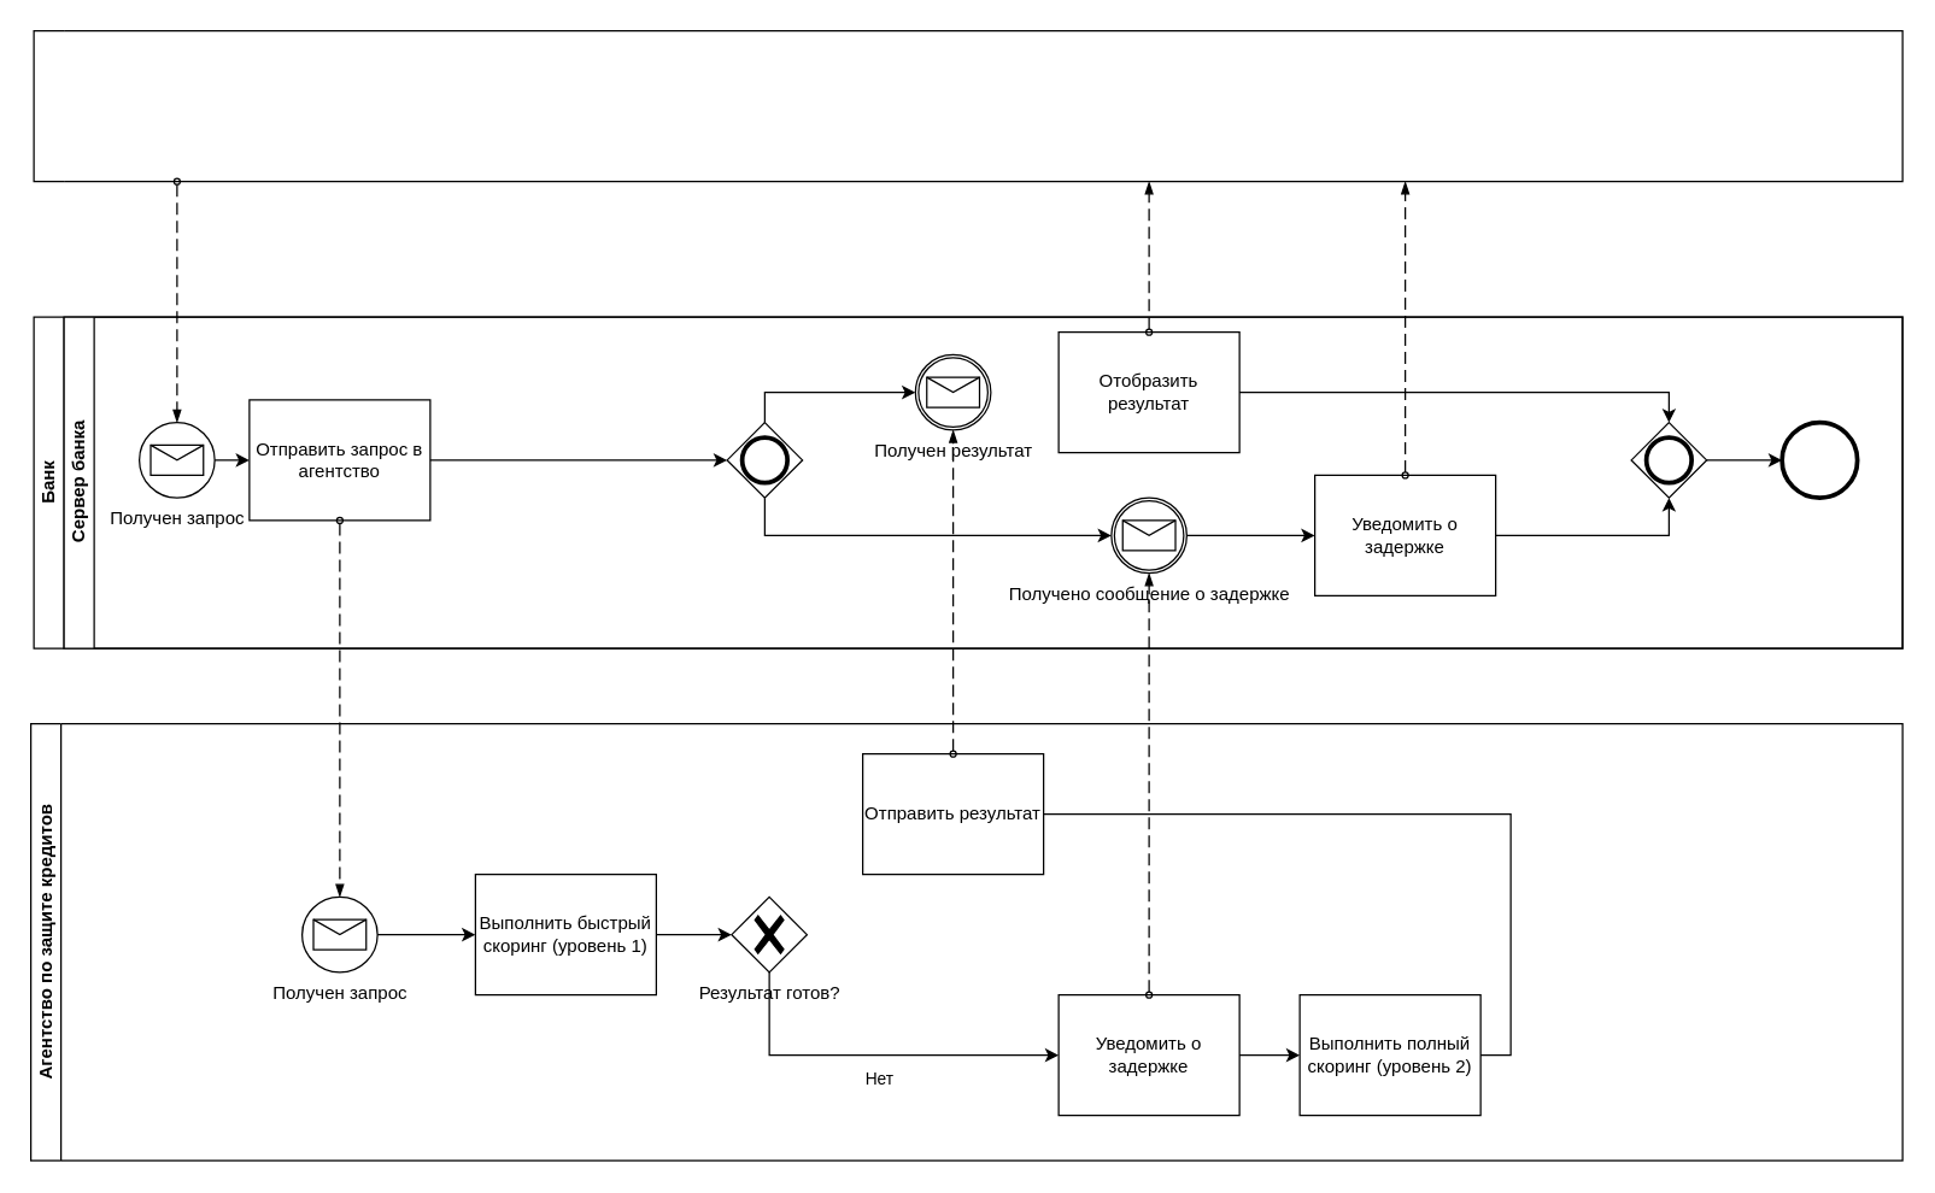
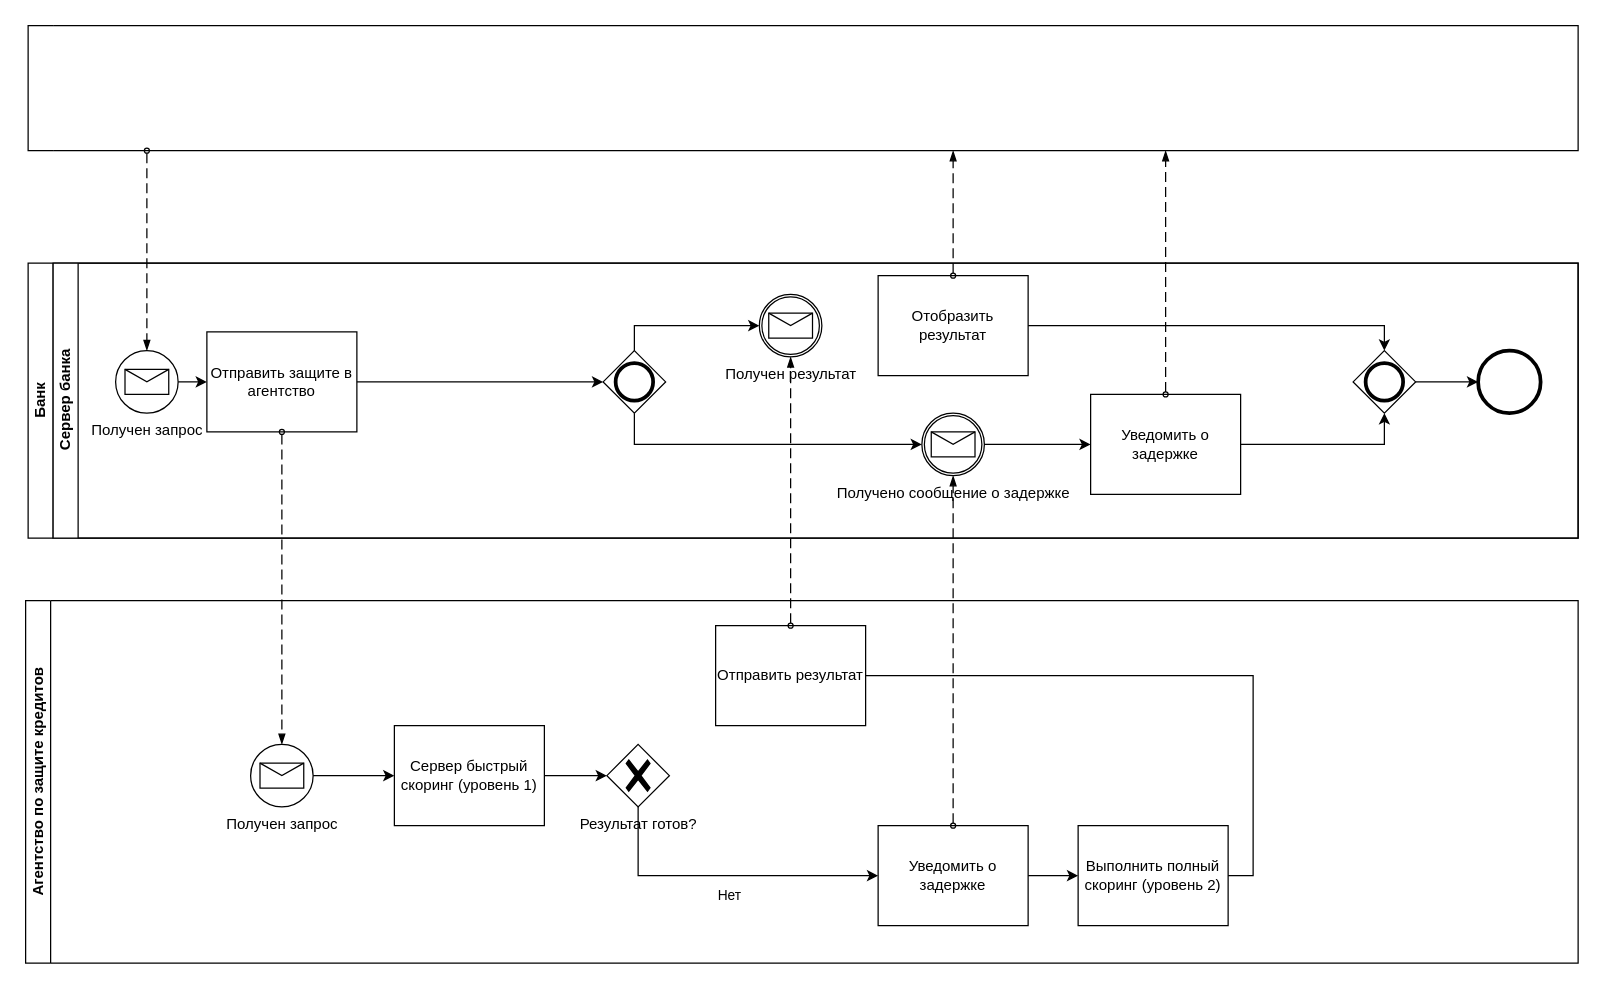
- <mxCell id="6" value="Отправить запрос в агентство" style="points=[[0.25,0,0],[0.5,0,0],[0.75,0,0],[1,0.25,0],[1,0.5,0],[1,0.75,0],[0.75,1,0],[0.5,1,0],[0.25,1,0],[0,0.75,0],[0,0.5,0],[0,0.25,0]];shape=mxgraph.bpmn.task2;whiteSpace=wrap;rectStyle=rounded;size=10;html=1;container=1;expand=0;collapsible=0;taskMarker=service;" parent="3" vertex="1"><mxGeometry x="123" y="55" width="120" height="80" as="geometry" /></mxCell>
+ <mxCell id="6" value="Отправить защите в агентство" style="points=[[0.25,0,0],[0.5,0,0],[0.75,0,0],[1,0.25,0],[1,0.5,0],[1,0.75,0],[0.75,1,0],[0.5,1,0],[0.25,1,0],[0,0.75,0],[0,0.5,0],[0,0.25,0]];shape=mxgraph.bpmn.task2;whiteSpace=wrap;rectStyle=rounded;size=10;html=1;container=1;expand=0;collapsible=0;taskMarker=service;" parent="3" vertex="1"><mxGeometry x="123" y="55" width="120" height="80" as="geometry" /></mxCell>
- <mxCell id="23" value="Выполнить быстрый скоринг (уровень 1)" style="points=[[0.25,0,0],[0.5,0,0],[0.75,0,0],[1,0.25,0],[1,0.5,0],[1,0.75,0],[0.75,1,0],[0.5,1,0],[0.25,1,0],[0,0.75,0],[0,0.5,0],[0,0.25,0]];shape=mxgraph.bpmn.task2;whiteSpace=wrap;rectStyle=rounded;size=10;html=1;container=1;expand=0;collapsible=0;taskMarker=service;" parent="21" vertex="1"><mxGeometry x="295" y="100" width="120" height="80" as="geometry" /></mxCell>
+ <mxCell id="23" value="Сервер быстрый скоринг (уровень 1)" style="points=[[0.25,0,0],[0.5,0,0],[0.75,0,0],[1,0.25,0],[1,0.5,0],[1,0.75,0],[0.75,1,0],[0.5,1,0],[0.25,1,0],[0,0.75,0],[0,0.5,0],[0,0.25,0]];shape=mxgraph.bpmn.task2;whiteSpace=wrap;rectStyle=rounded;size=10;html=1;container=1;expand=0;collapsible=0;taskMarker=service;" parent="21" vertex="1"><mxGeometry x="295" y="100" width="120" height="80" as="geometry" /></mxCell>
